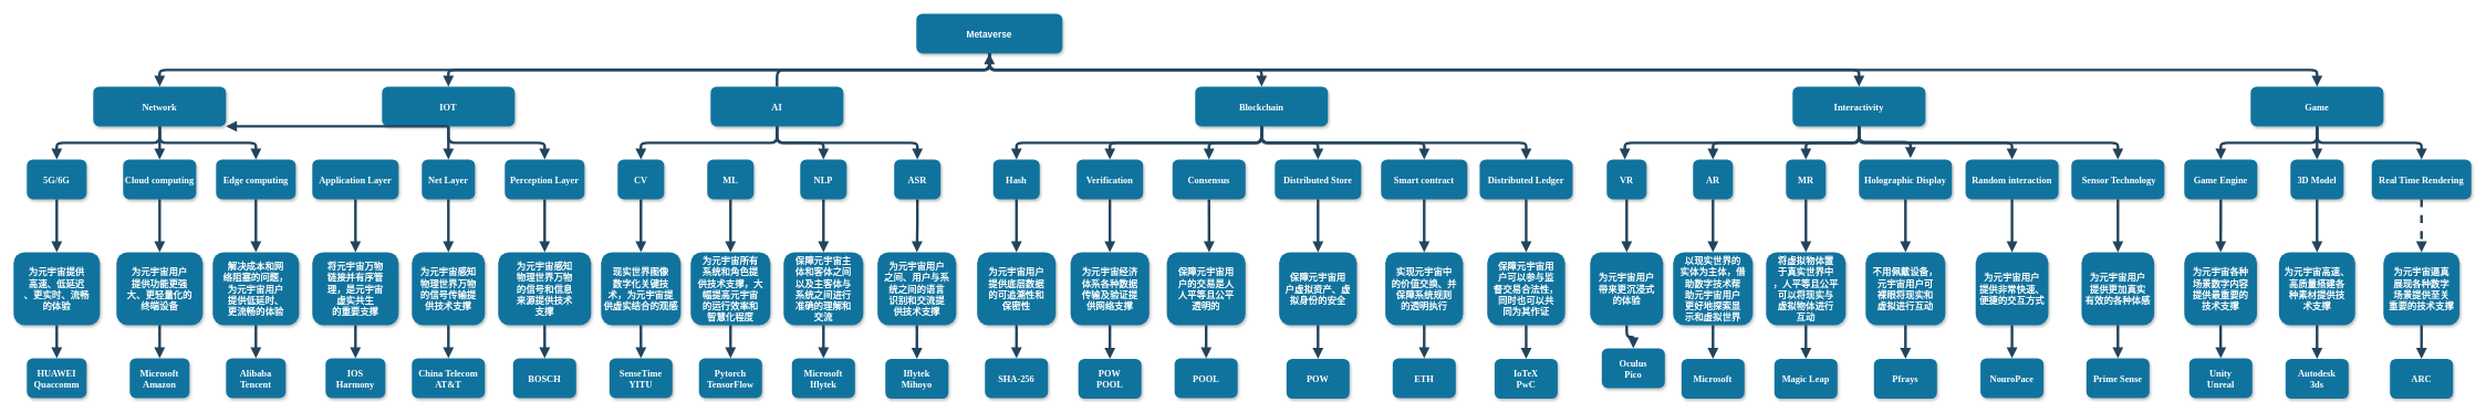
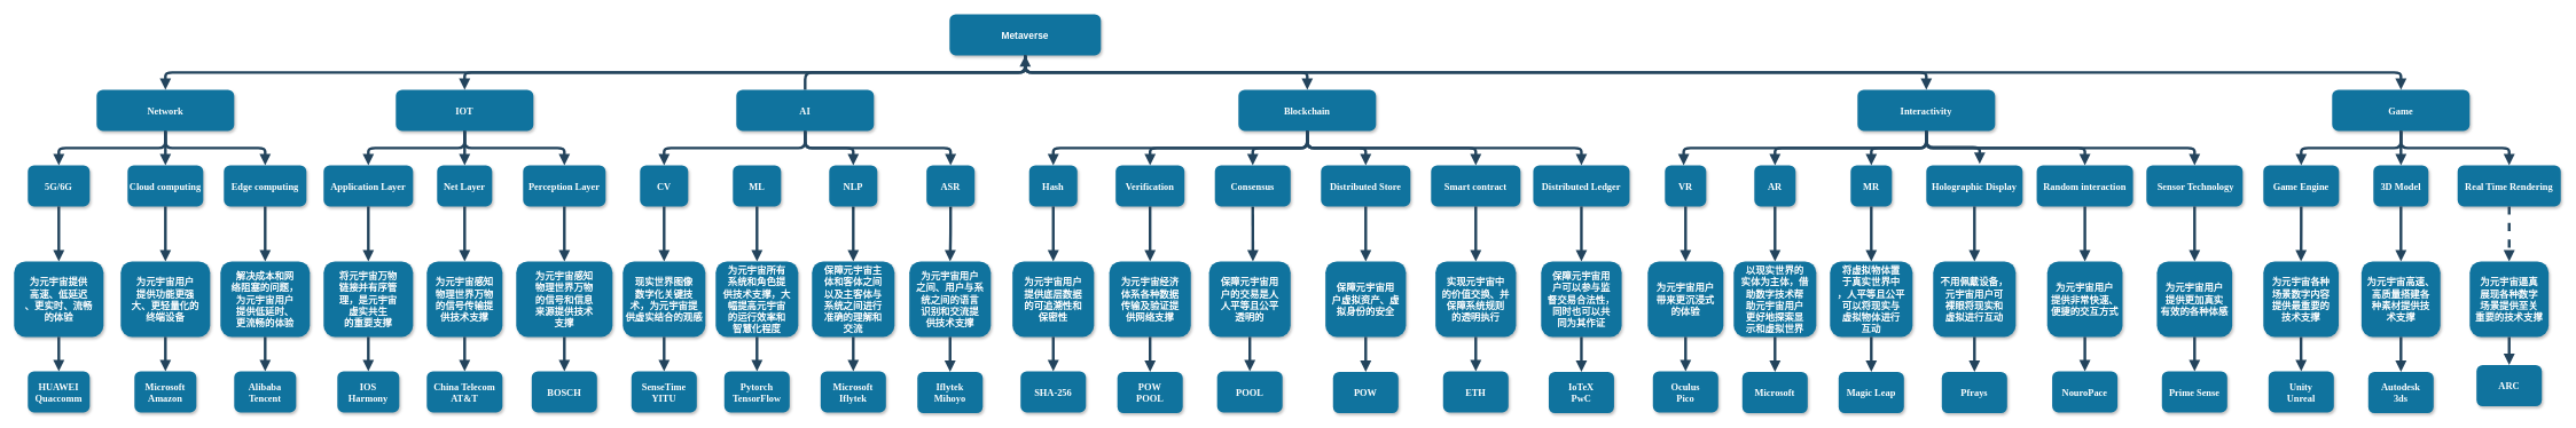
- <mxCell id="34" value="" style="edgeStyle=elbowEdgeStyle;elbow=vertical;strokeWidth=4;endArrow=block;endFill=1;fontStyle=1;strokeColor=#23445D;exitX=0.5;exitY=1;exitDx=0;exitDy=0;" parent="1" source="5" target="4" edge="1"><mxGeometry x="-680" y="100" width="100" height="100" as="geometry"><mxPoint x="250" y="80" as="sourcePoint" /><mxPoint x="350" y="-20" as="targetPoint" /></mxGeometry></mxCell>
+ <mxCell id="34" value="" style="edgeStyle=elbowEdgeStyle;elbow=vertical;strokeWidth=4;endArrow=block;endFill=1;fontStyle=1;strokeColor=#23445D;exitX=0.5;exitY=1;exitDx=0;exitDy=0;entryX=0.5;entryY=0;entryDx=0;entryDy=0;" parent="1" source="5" target="14" edge="1"><mxGeometry x="-680" y="100" width="100" height="100" as="geometry"><mxPoint x="250" y="80" as="sourcePoint" /><mxPoint x="350" y="-20" as="targetPoint" /></mxGeometry></mxCell>
- <mxCell id="147" value="Oculus&#10;Pico" style="rounded=1;fillColor=#10739E;strokeColor=none;shadow=1;gradientColor=none;fontStyle=1;fontColor=#FFFFFF;fontSize=14;fontFamily=Comic Sans MS;" vertex="1" parent="1"><mxGeometry x="2412.5" y="525" width="95" height="60" as="geometry" /></mxCell>
+ <mxCell id="147" value="Oculus&#10;Pico" style="rounded=1;fillColor=#10739E;strokeColor=none;shadow=1;gradientColor=none;fontStyle=1;fontColor=#FFFFFF;fontSize=14;fontFamily=Comic Sans MS;" vertex="1" parent="1"><mxGeometry x="2402.5" y="540" width="95" height="60" as="geometry" /></mxCell>
- <mxCell id="163" value="ARC" style="rounded=1;fillColor=#10739E;strokeColor=none;shadow=1;gradientColor=none;fontStyle=1;fontColor=#FFFFFF;fontSize=14;fontFamily=Comic Sans MS;" vertex="1" parent="1"><mxGeometry x="3599.87" y="541" width="95" height="60" as="geometry" /></mxCell>
+ <mxCell id="163" value="ARC" style="rounded=1;fillColor=#10739E;strokeColor=none;shadow=1;gradientColor=none;fontStyle=1;fontColor=#FFFFFF;fontSize=14;fontFamily=Comic Sans MS;" vertex="1" parent="1"><mxGeometry x="3599.87" y="531" width="95" height="60" as="geometry" /></mxCell>
